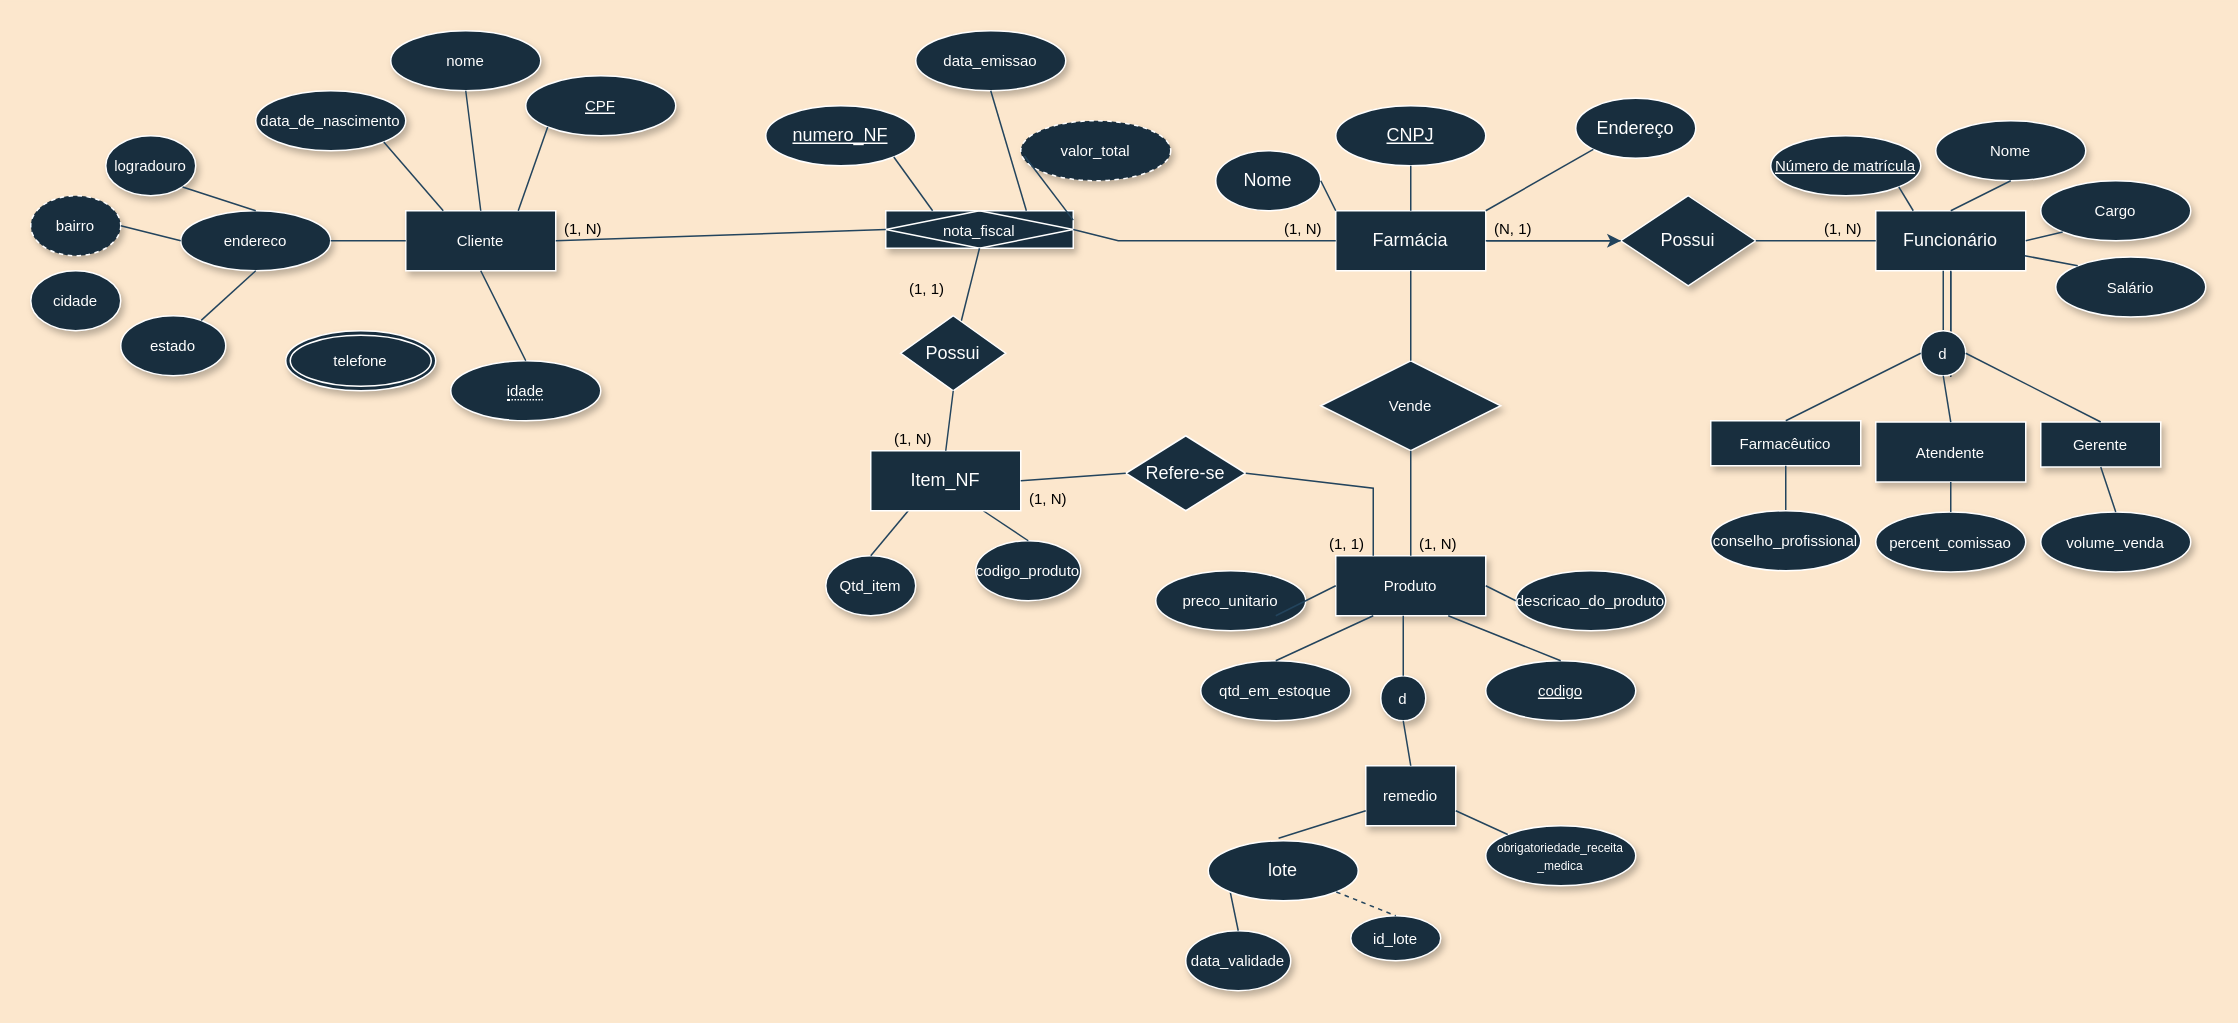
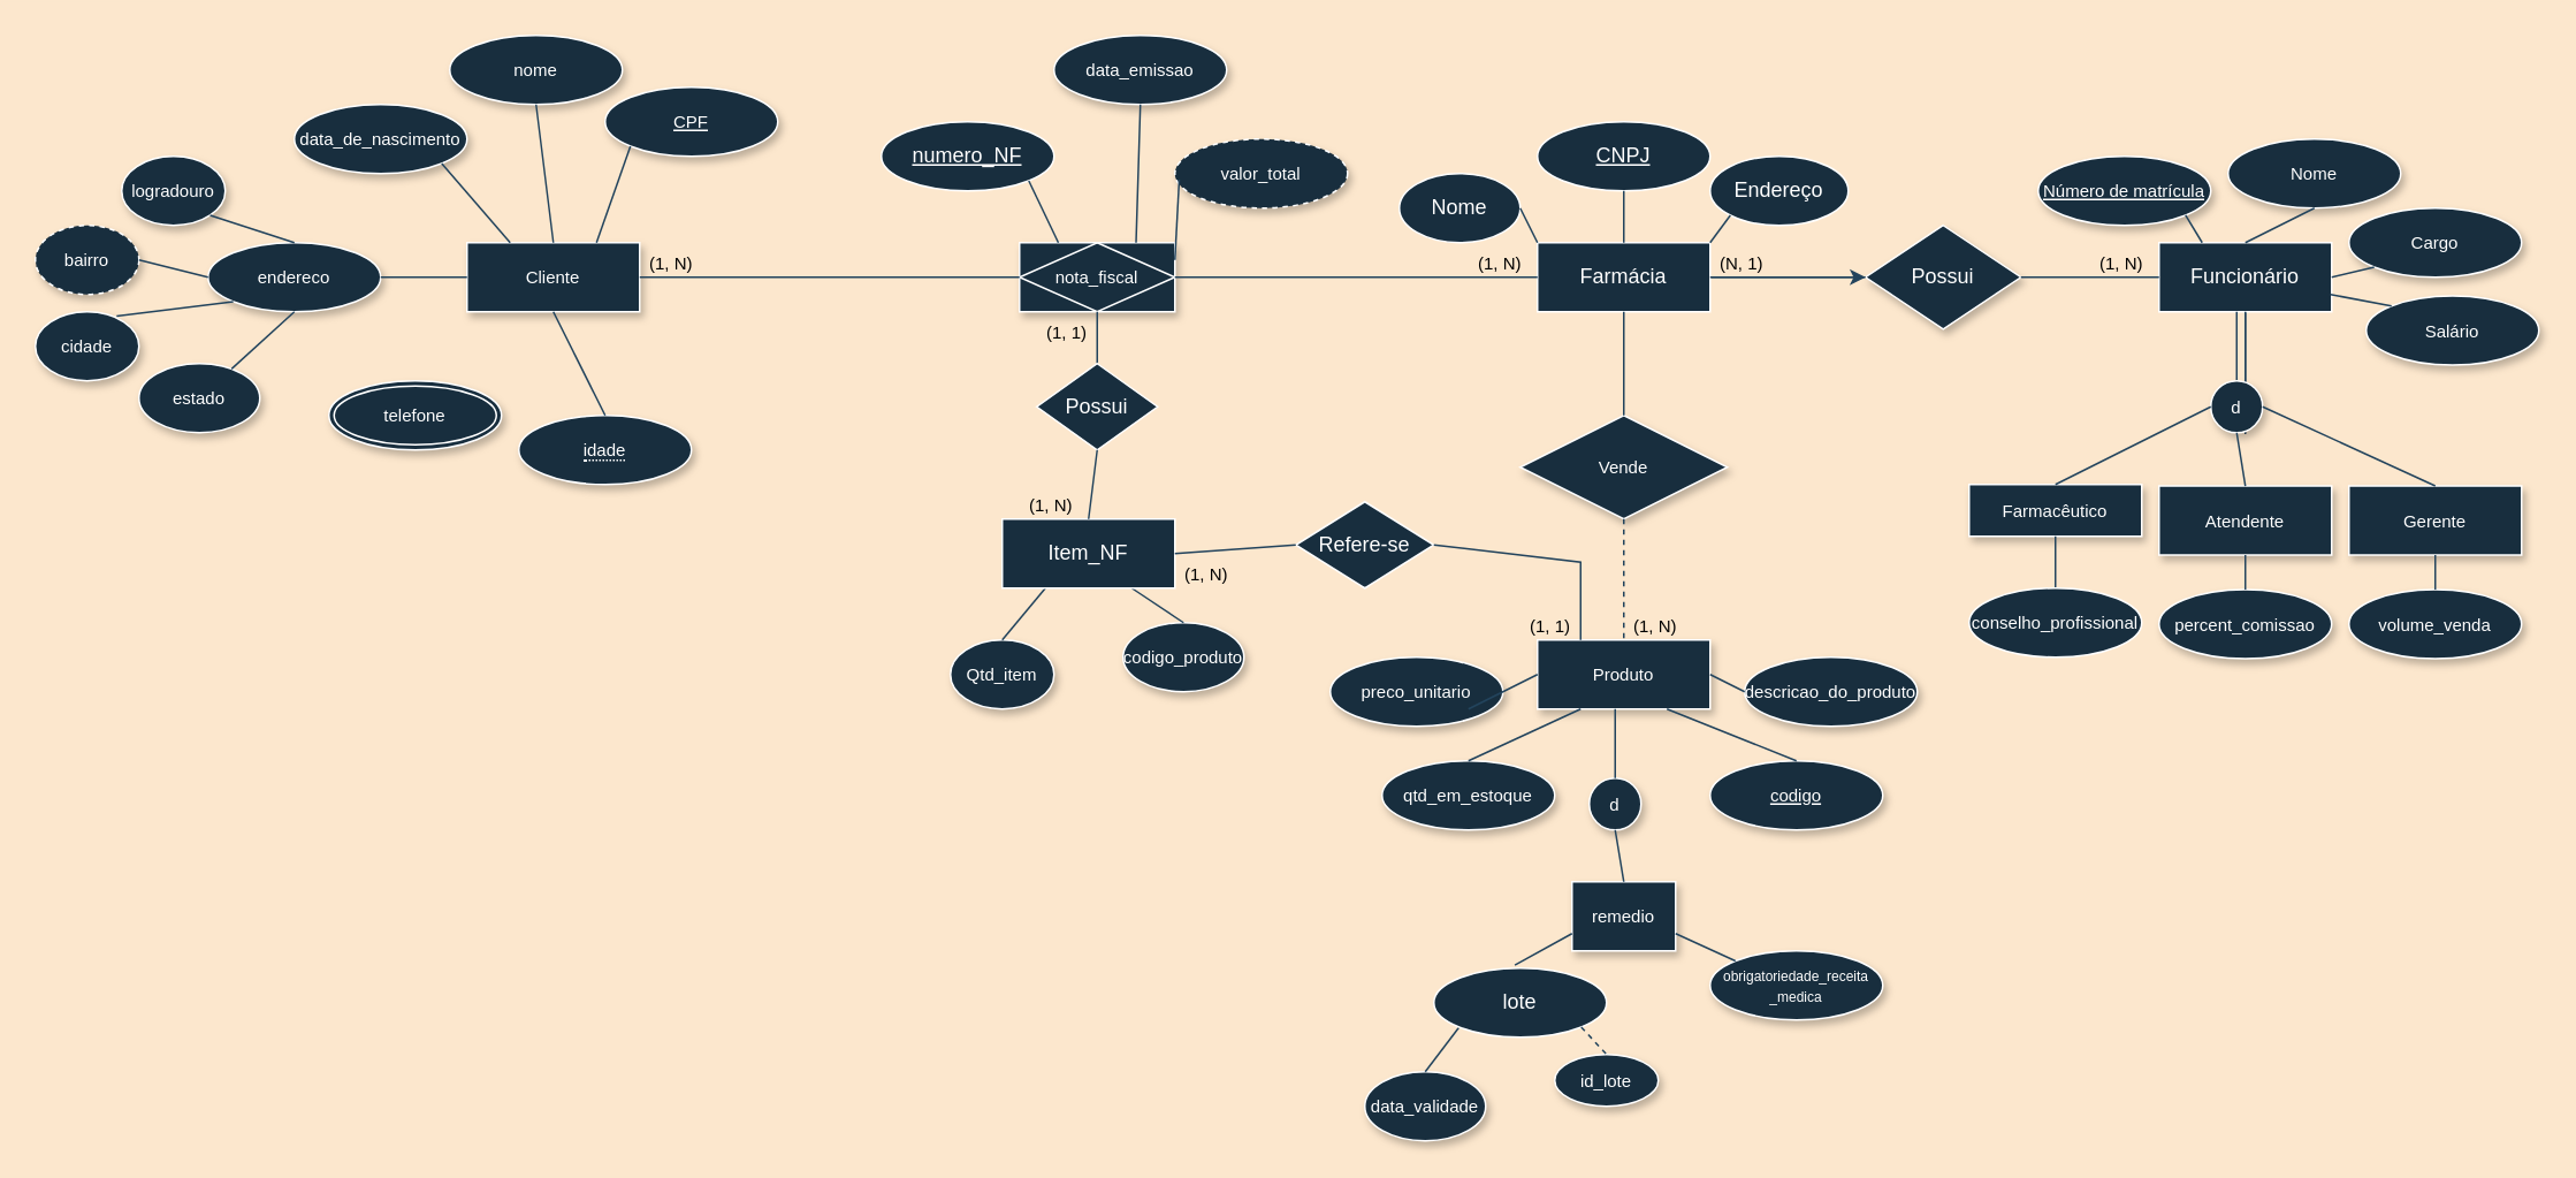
- <mxCell id="4" value="Endereço" style="ellipse;whiteSpace=wrap;html=1;align=center;fillColor=#182E3E;strokeColor=#FFFFFF;fontColor=#FFFFFF;" vertex="1" parent="1"><mxGeometry x="1050" y="65" width="80" height="40" as="geometry" /></mxCell>
+ <mxCell id="4" value="Endereço" style="ellipse;whiteSpace=wrap;html=1;align=center;fillColor=#182E3E;strokeColor=#FFFFFF;fontColor=#FFFFFF;" vertex="1" parent="1"><mxGeometry x="990" y="90" width="80" height="40" as="geometry" /></mxCell>
- <mxCell id="59" value="&lt;font style=&quot;font-size: 10px;&quot;&gt;nota_fiscal&lt;/font&gt;" style="shape=associativeEntity;whiteSpace=wrap;html=1;align=center;shadow=1;fontSize=8;fillColor=#182E3E;strokeColor=#FFFFFF;fontColor=#FFFFFF;" vertex="1" parent="1"><mxGeometry x="590" y="140" width="125" height="25" as="geometry" /></mxCell>
+ <mxCell id="59" value="&lt;font style=&quot;font-size: 10px;&quot;&gt;nota_fiscal&lt;/font&gt;" style="shape=associativeEntity;whiteSpace=wrap;html=1;align=center;shadow=1;fontSize=8;fillColor=#182E3E;strokeColor=#FFFFFF;fontColor=#FFFFFF;" vertex="1" parent="1"><mxGeometry x="590" y="140" width="90" height="40" as="geometry" /></mxCell>
+ <mxCell id="74" value="" style="endArrow=none;html=1;rounded=0;fontSize=10;entryX=0;entryY=1;entryDx=0;entryDy=0;exitX=0.784;exitY=0.063;exitDx=0;exitDy=0;exitPerimeter=0;labelBackgroundColor=#FCE7CD;strokeColor=#23445D;" edge="1" parent="1" source="70" target="63"><mxGeometry relative="1" as="geometry"><mxPoint x="-30" y="270" as="sourcePoint" /><mxPoint x="134.799" y="204.204" as="targetPoint" /></mxGeometry></mxCell>
- <mxCell id="29" value="Gerente" style="whiteSpace=wrap;html=1;align=center;shadow=1;fontSize=10;fillColor=#182E3E;strokeColor=#FFFFFF;fontColor=#FFFFFF;" vertex="1" parent="1"><mxGeometry x="1360" y="280.84" width="80" height="30" as="geometry" /></mxCell>
+ <mxCell id="29" value="Gerente" style="whiteSpace=wrap;html=1;align=center;shadow=1;fontSize=10;fillColor=#182E3E;strokeColor=#FFFFFF;fontColor=#FFFFFF;" vertex="1" parent="1"><mxGeometry x="1360" y="280.84" width="100" height="40" as="geometry" /></mxCell>
- <mxCell id="42" value="" style="endArrow=none;html=1;rounded=0;fontSize=10;exitX=0.5;exitY=1;exitDx=0;exitDy=0;entryX=0.5;entryY=0;entryDx=0;entryDy=0;labelBackgroundColor=#FCE7CD;strokeColor=#23445D;" edge="1" parent="1" source="39" target="41"><mxGeometry relative="1" as="geometry"><mxPoint x="990" y="300" as="sourcePoint" /><mxPoint x="1150" y="300" as="targetPoint" /></mxGeometry></mxCell>
+ <mxCell id="42" value="" style="endArrow=none;html=1;rounded=0;fontSize=10;exitX=0.5;exitY=1;exitDx=0;exitDy=0;entryX=0.5;entryY=0;entryDx=0;entryDy=0;labelBackgroundColor=#FCE7CD;strokeColor=#23445D;dashed=1;" edge="1" parent="1" source="39" target="41"><mxGeometry relative="1" as="geometry"><mxPoint x="990" y="300" as="sourcePoint" /><mxPoint x="1150" y="300" as="targetPoint" /></mxGeometry></mxCell>
- <mxCell id="107" value="lote" style="ellipse;whiteSpace=wrap;html=1;align=center;labelBackgroundColor=none;strokeColor=#FFFFFF;fontColor=#FFFFFF;fillColor=#182E3E;" vertex="1" parent="1"><mxGeometry x="805" y="560" width="100" height="40" as="geometry" /></mxCell>
+ <mxCell id="107" value="lote" style="ellipse;whiteSpace=wrap;html=1;align=center;labelBackgroundColor=none;strokeColor=#FFFFFF;fontColor=#FFFFFF;fillColor=#182E3E;" vertex="1" parent="1"><mxGeometry x="830" y="560" width="100" height="40" as="geometry" /></mxCell>
